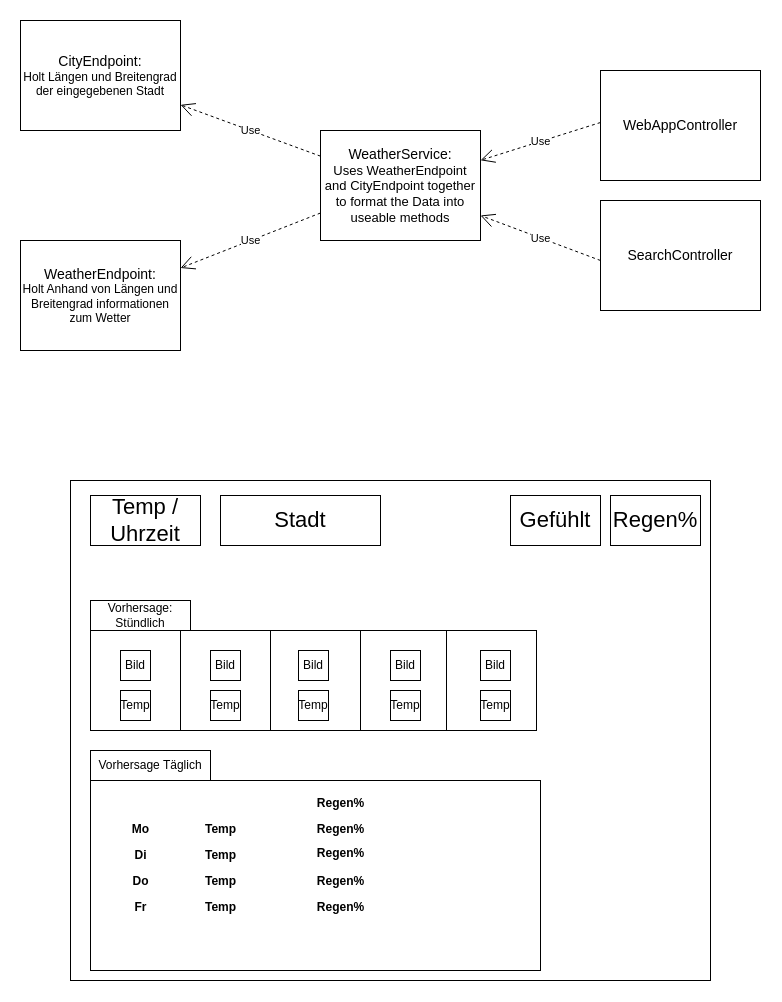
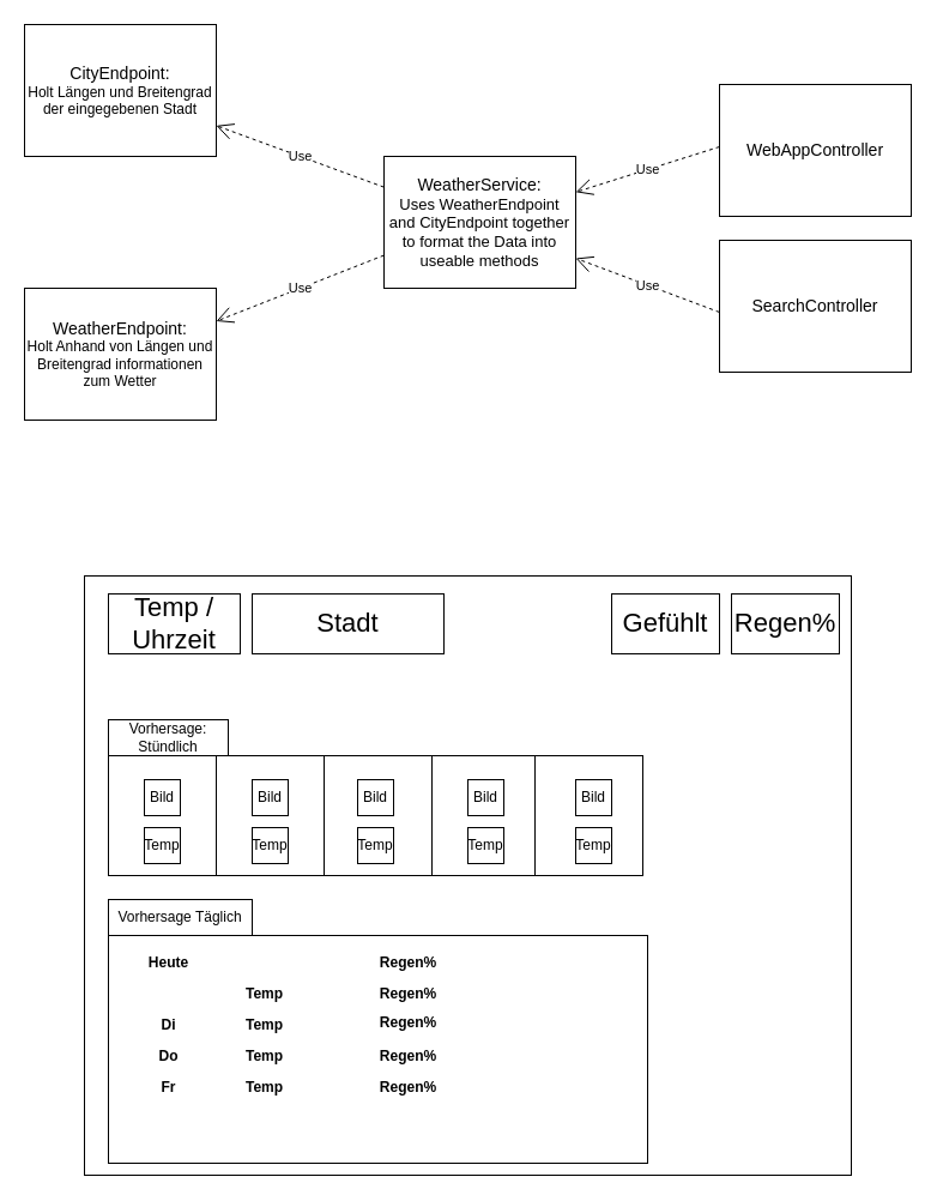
- <mxCell id="11" value="&lt;font style=&quot;font-size: 22px;&quot;&gt;Stadt&lt;/font&gt;" style="html=1;whiteSpace=wrap;" vertex="1" parent="1"><mxGeometry x="220" y="495" width="160" height="50" as="geometry" /></mxCell>
+ <mxCell id="11" value="&lt;font style=&quot;font-size: 22px;&quot;&gt;Stadt&lt;/font&gt;" style="html=1;whiteSpace=wrap;" vertex="1" parent="1"><mxGeometry x="210" y="495" width="160" height="50" as="geometry" /></mxCell>
+ <mxCell id="31" value="Heute" style="text;align=center;fontStyle=1;verticalAlign=middle;spacingLeft=3;spacingRight=3;strokeColor=none;rotatable=0;points=[[0,0.5],[1,0.5]];portConstraint=eastwest;html=1;" vertex="1" parent="1"><mxGeometry x="100" y="790" width="80" height="26" as="geometry" /></mxCell>
- <mxCell id="32" value="Mo" style="text;align=center;fontStyle=1;verticalAlign=middle;spacingLeft=3;spacingRight=3;strokeColor=none;rotatable=0;points=[[0,0.5],[1,0.5]];portConstraint=eastwest;html=1;" vertex="1" parent="1"><mxGeometry x="100" y="816" width="80" height="26" as="geometry" /></mxCell>
